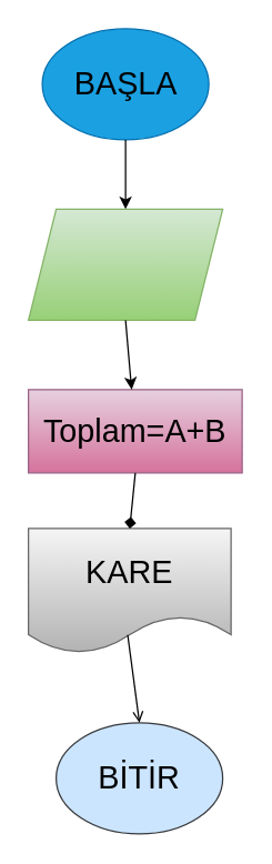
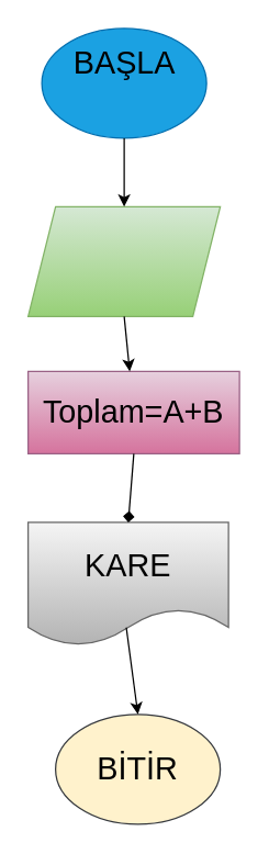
- <mxCell id="5" value="BAŞLA" style="text;html=1;resizable=0;autosize=1;align=center;verticalAlign=middle;points=[];fillColor=none;strokeColor=none;rounded=0;labelBackgroundColor=none;fontSize=23;fontColor=#000000;" vertex="1" parent="1"><mxGeometry x="40" y="40" width="100" height="40" as="geometry" /></mxCell>
+ <mxCell id="5" value="BAŞLA" style="text;html=1;resizable=0;autosize=1;align=center;verticalAlign=middle;points=[];fillColor=none;strokeColor=none;rounded=0;labelBackgroundColor=none;fontSize=23;fontColor=#000000;" vertex="1" parent="1"><mxGeometry x="40" y="25" width="100" height="40" as="geometry" /></mxCell>
- <mxCell id="6" value="Toplam=A+B" style="rounded=0;whiteSpace=wrap;html=1;labelBackgroundColor=none;fontSize=23;fillColor=#e6d0de;gradientColor=#d5739d;strokeColor=#996185;" vertex="1" parent="1"><mxGeometry x="20" y="280" width="154" height="60" as="geometry" /></mxCell>
+ <mxCell id="6" value="Toplam=A+B" style="rounded=0;whiteSpace=wrap;html=1;labelBackgroundColor=none;fontSize=23;fillColor=#e6d0de;gradientColor=#d5739d;strokeColor=#996185;" vertex="1" parent="1"><mxGeometry x="20" y="270" width="154" height="60" as="geometry" /></mxCell>
- <mxCell id="11" value="" style="endArrow=open;html=1;rounded=0;fontSize=23;fontColor=#000000;exitX=0.49;exitY=0.852;exitDx=0;exitDy=0;exitPerimeter=0;entryX=0.5;entryY=0;entryDx=0;entryDy=0;" edge="1" parent="1" source="7" target="10"><mxGeometry width="50" height="50" relative="1" as="geometry"><mxPoint x="60" y="510" as="sourcePoint" /><mxPoint x="110" y="460" as="targetPoint" /></mxGeometry></mxCell>
+ <mxCell id="11" value="" style="endArrow=classic;html=1;rounded=0;fontSize=23;fontColor=#000000;exitX=0.49;exitY=0.852;exitDx=0;exitDy=0;exitPerimeter=0;entryX=0.5;entryY=0;entryDx=0;entryDy=0;" edge="1" parent="1" source="7" target="10"><mxGeometry width="50" height="50" relative="1" as="geometry"><mxPoint x="60" y="510" as="sourcePoint" /><mxPoint x="110" y="460" as="targetPoint" /></mxGeometry></mxCell>
- <mxCell id="10" value="BİTİR" style="ellipse;whiteSpace=wrap;html=1;labelBackgroundColor=none;fontSize=23;fillColor=#cce5ff;strokeColor=#36393d;" vertex="1" parent="1"><mxGeometry x="40" y="520" width="120" height="80" as="geometry" /></mxCell>
+ <mxCell id="10" value="BİTİR" style="ellipse;whiteSpace=wrap;html=1;labelBackgroundColor=none;fontSize=23;fillColor=#fff2cc;strokeColor=#36393d;" vertex="1" parent="1"><mxGeometry x="40" y="520" width="120" height="80" as="geometry" /></mxCell>
